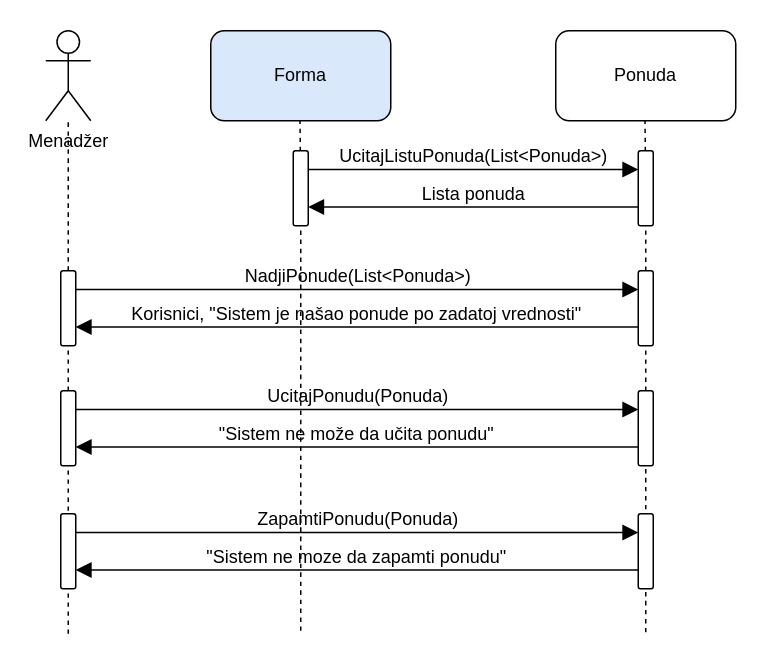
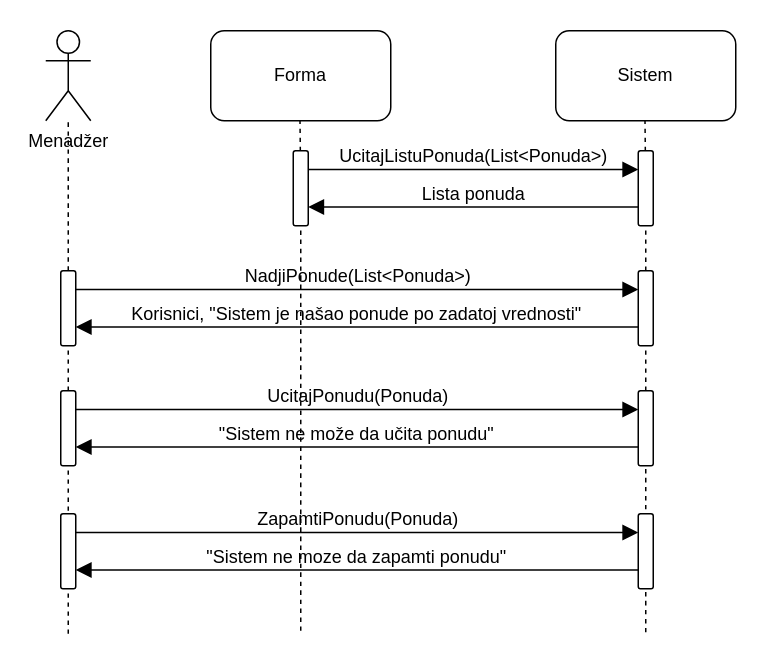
- <mxCell id="4" value="Forma" style="rounded=1;whiteSpace=wrap;html=1;fillColor=#dae8fc;" parent="1" vertex="1"><mxGeometry x="140" y="20" width="120" height="60" as="geometry" /></mxCell>
+ <mxCell id="4" value="Forma" style="rounded=1;whiteSpace=wrap;html=1;" parent="1" vertex="1"><mxGeometry x="140" y="20" width="120" height="60" as="geometry" /></mxCell>
- <mxCell id="5" value="Ponuda" style="rounded=1;whiteSpace=wrap;html=1;" parent="1" vertex="1"><mxGeometry x="370" y="20" width="120" height="60" as="geometry" /></mxCell>
+ <mxCell id="5" value="Sistem" style="rounded=1;whiteSpace=wrap;html=1;" parent="1" vertex="1"><mxGeometry x="370" y="20" width="120" height="60" as="geometry" /></mxCell>
